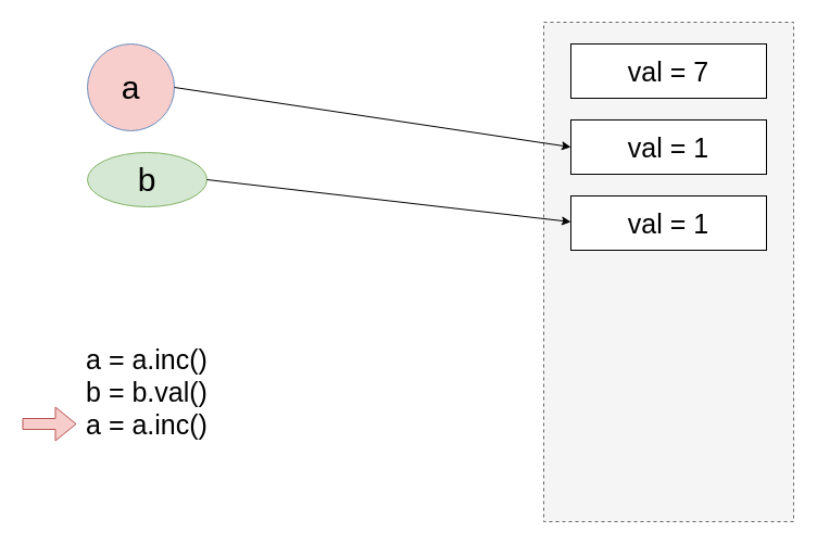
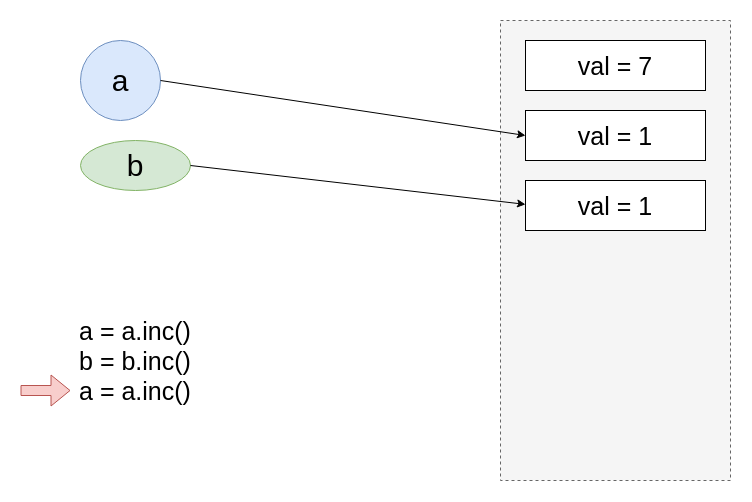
- <mxCell id="3" value="&lt;font style=&quot;font-size: 30px;&quot;&gt;a&lt;/font&gt;" style="ellipse;whiteSpace=wrap;html=1;aspect=fixed;fillColor=#f8cecc;strokeColor=#6c8ebf;" vertex="1" parent="1"><mxGeometry x="80" y="40" width="80" height="80" as="geometry" /></mxCell>
+ <mxCell id="3" value="&lt;font style=&quot;font-size: 30px;&quot;&gt;a&lt;/font&gt;" style="ellipse;whiteSpace=wrap;html=1;aspect=fixed;fillColor=#dae8fc;strokeColor=#6c8ebf;" vertex="1" parent="1"><mxGeometry x="80" y="40" width="80" height="80" as="geometry" /></mxCell>
- <mxCell id="6" value="&lt;font style=&quot;font-size: 25px;&quot;&gt;a = a.inc()&lt;/font&gt;&lt;div&gt;&lt;span style=&quot;font-size: 25px;&quot;&gt;b = b.val()&lt;/span&gt;&lt;/div&gt;&lt;div&gt;&lt;span style=&quot;font-size: 25px;&quot;&gt;a = a.inc()&lt;/span&gt;&lt;/div&gt;" style="text;html=1;align=center;verticalAlign=middle;whiteSpace=wrap;rounded=0;" vertex="1" parent="1"><mxGeometry x="70" y="270" width="130" height="180" as="geometry" /></mxCell>
+ <mxCell id="6" value="&lt;font style=&quot;font-size: 25px;&quot;&gt;a = a.inc()&lt;/font&gt;&lt;div&gt;&lt;span style=&quot;font-size: 25px;&quot;&gt;b = b.inc()&lt;/span&gt;&lt;/div&gt;&lt;div&gt;&lt;span style=&quot;font-size: 25px;&quot;&gt;a = a.inc()&lt;/span&gt;&lt;/div&gt;" style="text;html=1;align=center;verticalAlign=middle;whiteSpace=wrap;rounded=0;" vertex="1" parent="1"><mxGeometry x="70" y="270" width="130" height="180" as="geometry" /></mxCell>
